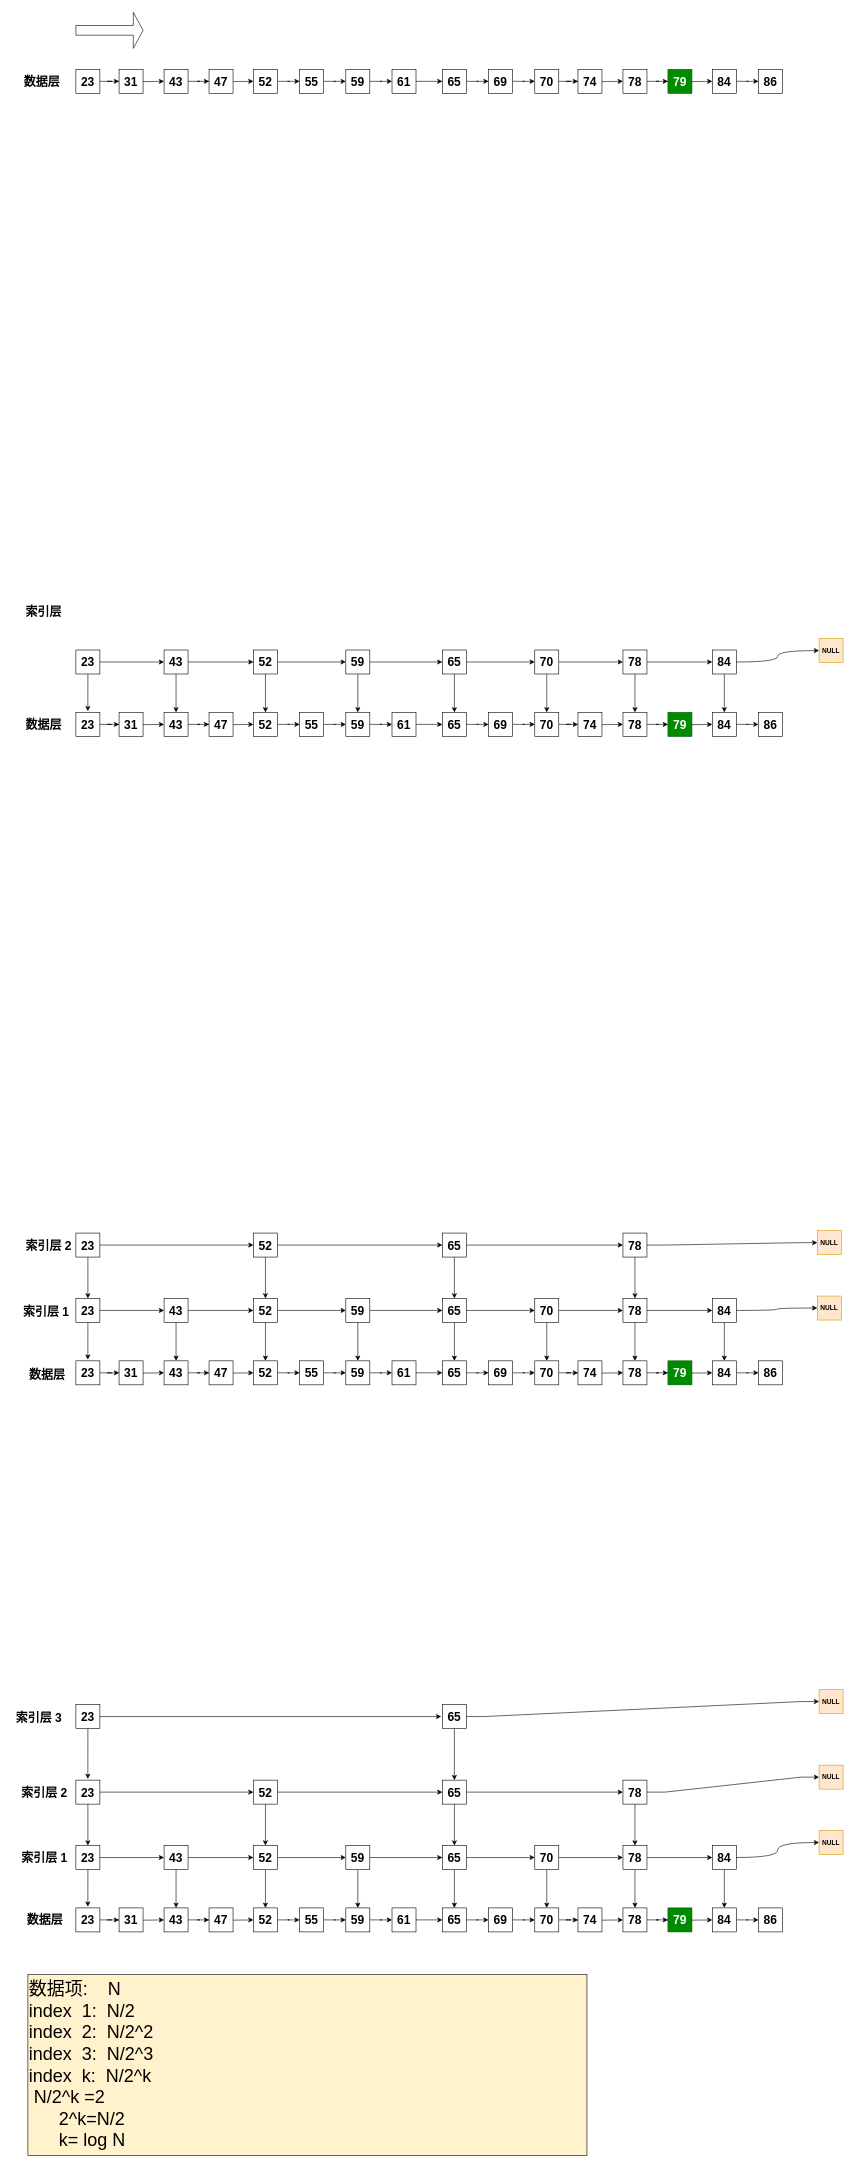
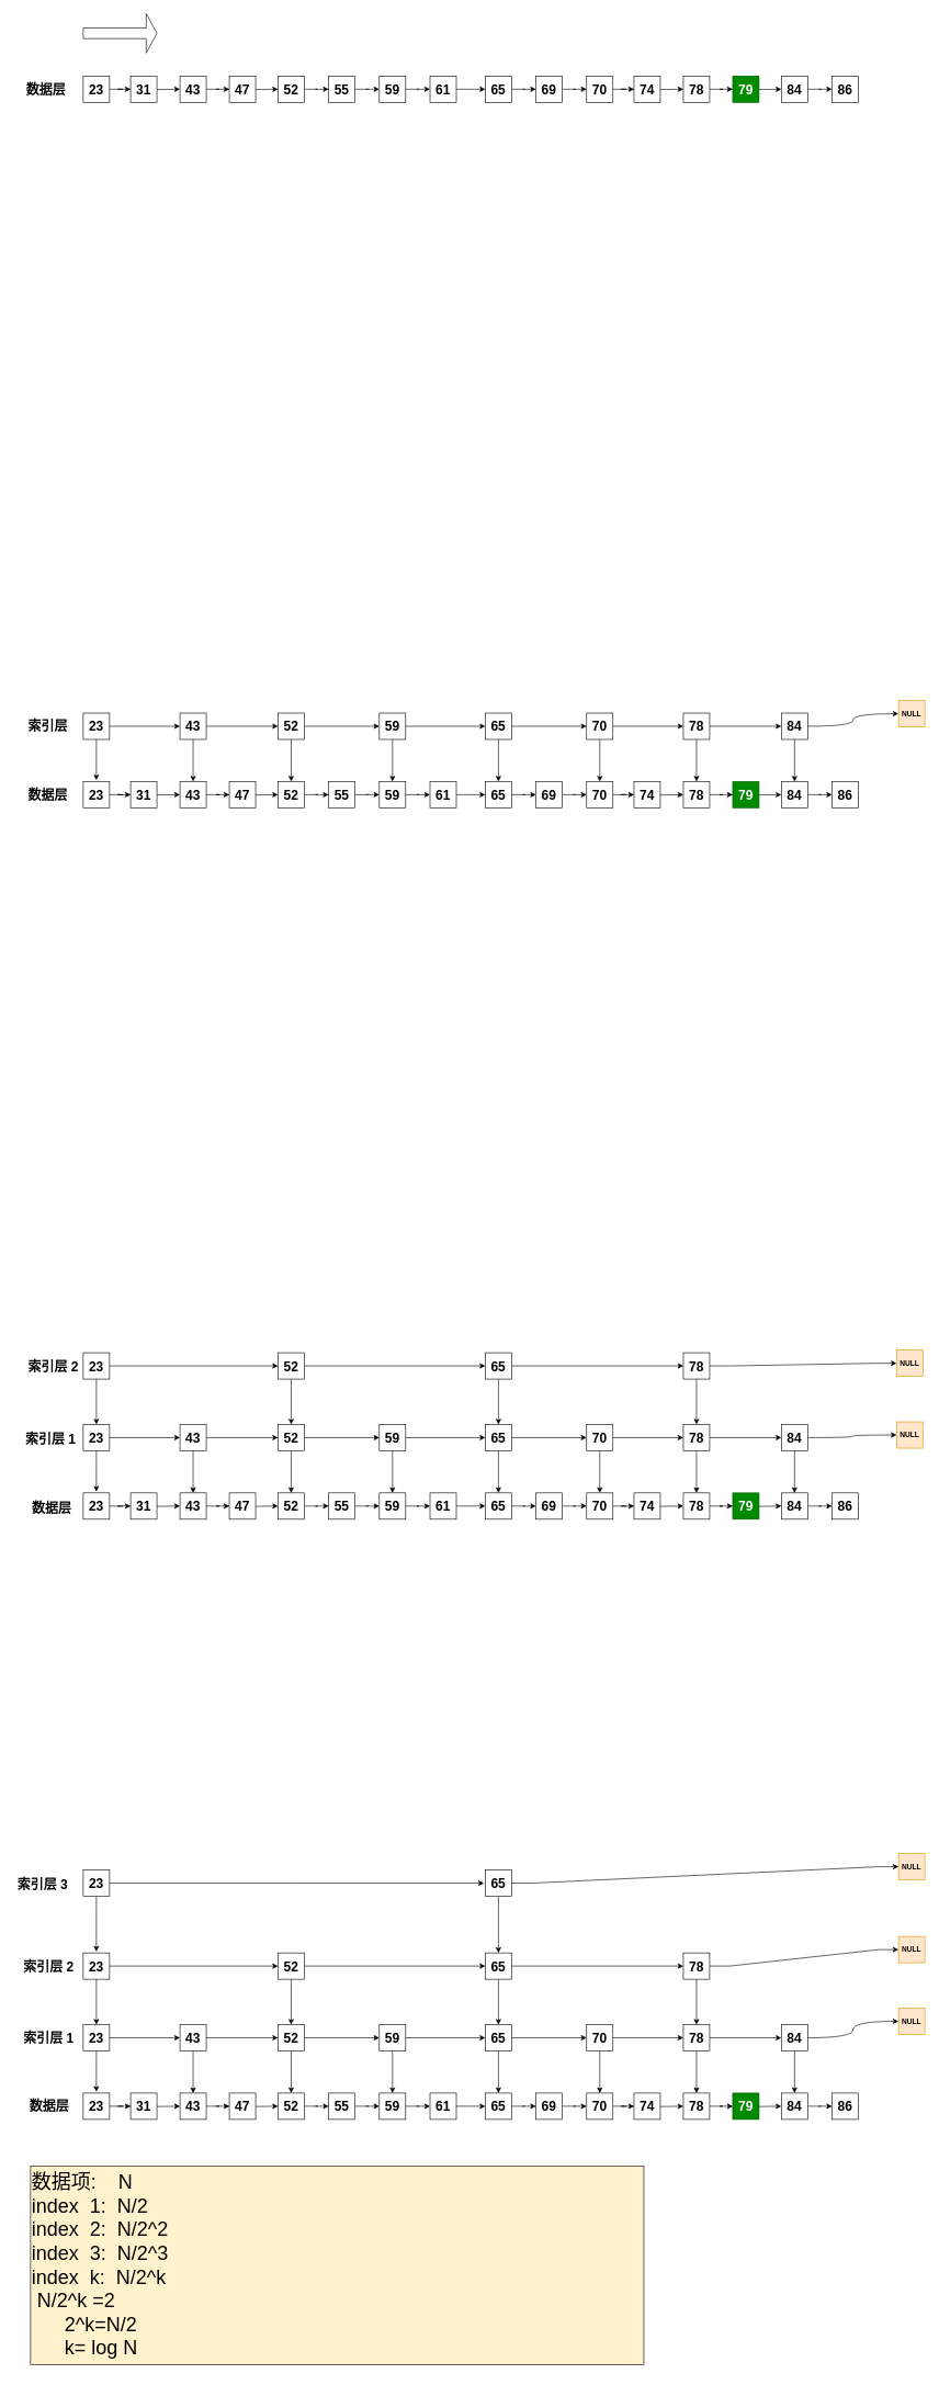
- <mxCell id="237" value="索引层" style="text;html=1;align=center;verticalAlign=middle;resizable=0;points=[];autosize=1;fontSize=20;fontStyle=1" parent="1" vertex="1"><mxGeometry x="37" y="1004" width="70" height="28" as="geometry" /></mxCell>
+ <mxCell id="237" value="索引层" style="text;html=1;align=center;verticalAlign=middle;resizable=0;points=[];autosize=1;fontSize=20;fontStyle=1" parent="1" vertex="1"><mxGeometry x="37" y="1089" width="70" height="28" as="geometry" /></mxCell>
